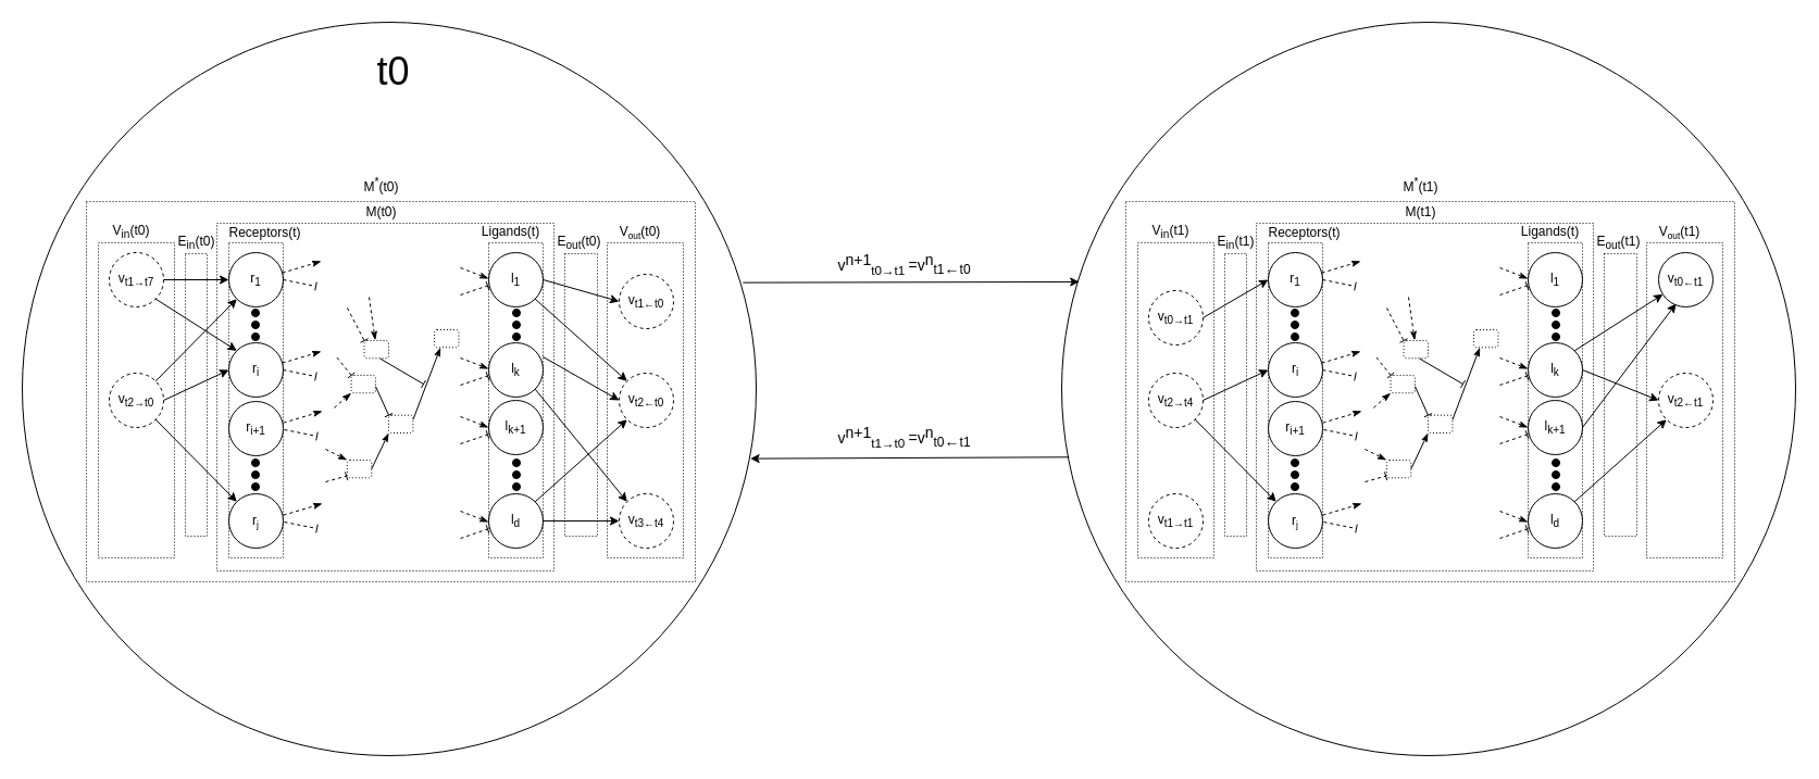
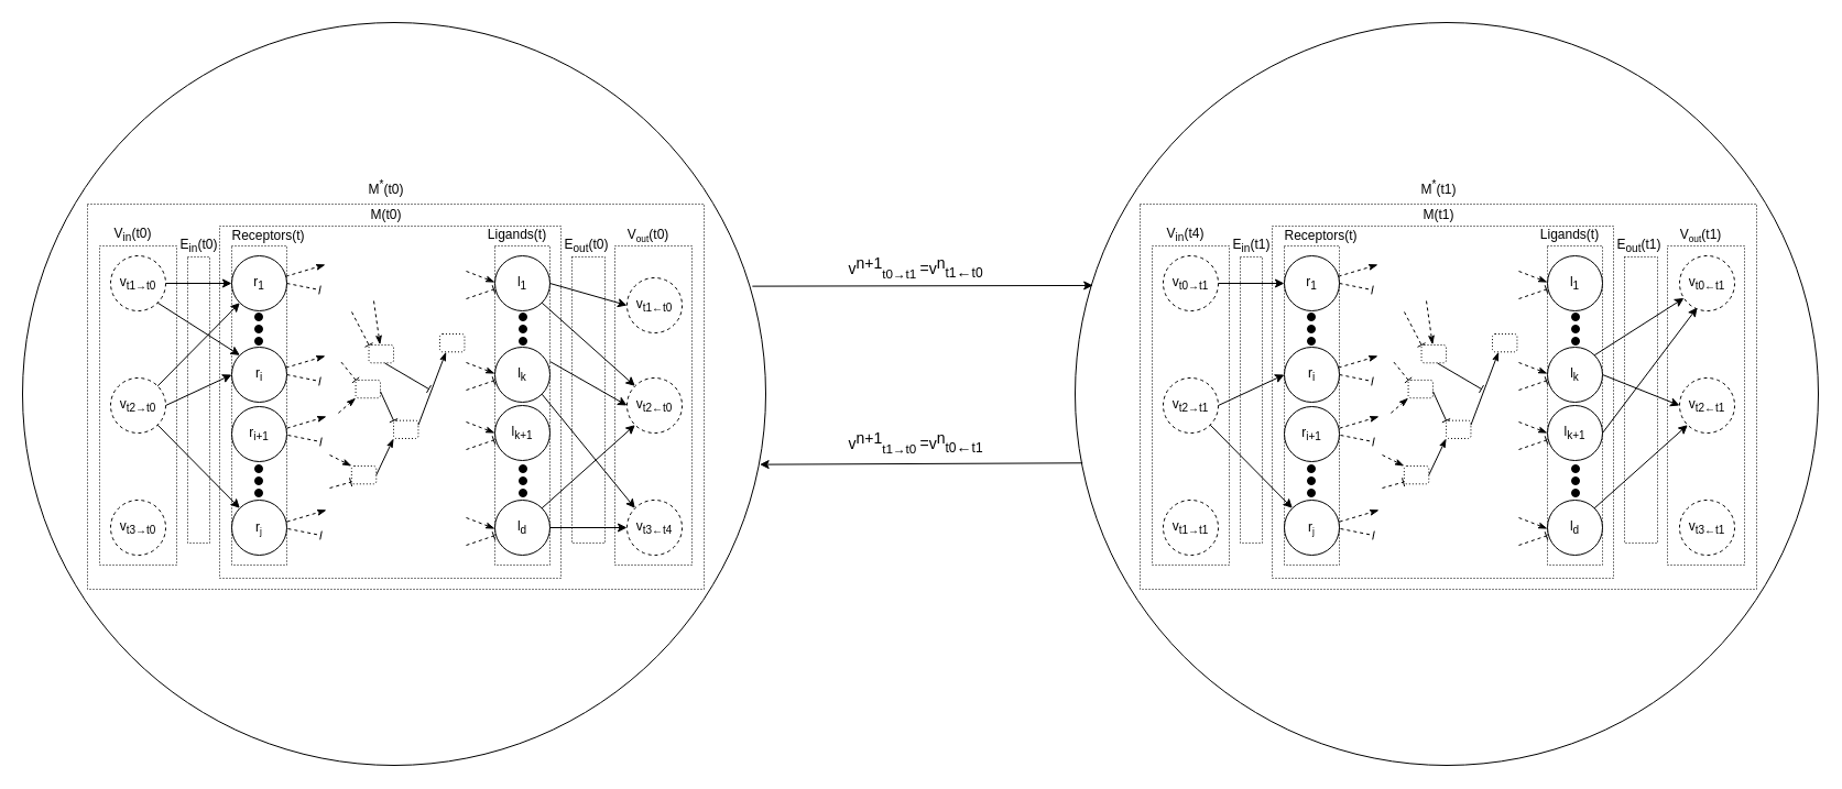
- <mxCell id="93" value="&lt;font style=&quot;font-size: 36px;&quot;&gt;t0&lt;/font&gt;" style="text;html=1;align=center;verticalAlign=middle;resizable=0;points=[];autosize=1;strokeColor=none;fillColor=none;" vertex="1" parent="1"><mxGeometry x="336" y="35" width="50" height="60" as="geometry" /></mxCell>
- <mxCell id="119" value="V&lt;sub&gt;in&lt;/sub&gt;(t1)" style="text;html=1;align=center;verticalAlign=middle;resizable=0;points=[];autosize=1;strokeColor=none;fillColor=none;" vertex="1" parent="1"><mxGeometry x="1046" y="198" width="60" height="30" as="geometry" /></mxCell>
+ <mxCell id="119" value="V&lt;sub&gt;in&lt;/sub&gt;(t4)" style="text;html=1;align=center;verticalAlign=middle;resizable=0;points=[];autosize=1;strokeColor=none;fillColor=none;" vertex="1" parent="1"><mxGeometry x="1046" y="198" width="60" height="30" as="geometry" /></mxCell>
- <mxCell id="25" value="&lt;span style=&quot;font-size: 12px;&quot;&gt;v&lt;/span&gt;&lt;sub&gt;t1&lt;span style=&quot;font-size: 10px;&quot;&gt;→t7&lt;/span&gt;&lt;/sub&gt;" style="ellipse;whiteSpace=wrap;html=1;aspect=fixed;fillColor=none;dashed=1;" vertex="1" parent="1"><mxGeometry x="100" y="232" width="50" height="50" as="geometry" /></mxCell>
+ <mxCell id="25" value="&lt;span style=&quot;font-size: 12px;&quot;&gt;v&lt;/span&gt;&lt;sub&gt;t1&lt;span style=&quot;font-size: 10px;&quot;&gt;→t0&lt;/span&gt;&lt;/sub&gt;" style="ellipse;whiteSpace=wrap;html=1;aspect=fixed;fillColor=none;dashed=1;" vertex="1" parent="1"><mxGeometry x="100" y="232" width="50" height="50" as="geometry" /></mxCell>
- <mxCell id="114" value="v&lt;sub&gt;t0&lt;span style=&quot;font-size: 10px;&quot;&gt;←t1&lt;/span&gt;&lt;/sub&gt;" style="ellipse;whiteSpace=wrap;html=1;aspect=fixed;fillColor=none;dashed=0;" vertex="1" parent="1"><mxGeometry x="1525" y="232" width="50" height="50" as="geometry" /></mxCell>
+ <mxCell id="114" value="v&lt;sub&gt;t0&lt;span style=&quot;font-size: 10px;&quot;&gt;←t1&lt;/span&gt;&lt;/sub&gt;" style="ellipse;whiteSpace=wrap;html=1;aspect=fixed;fillColor=none;dashed=1;" vertex="1" parent="1"><mxGeometry x="1525" y="232" width="50" height="50" as="geometry" /></mxCell>
- <mxCell id="110" value="&lt;span style=&quot;font-size: 12px;&quot;&gt;v&lt;/span&gt;&lt;sub&gt;t0&lt;span style=&quot;font-size: 10px;&quot;&gt;→t1&lt;/span&gt;&lt;/sub&gt;" style="ellipse;whiteSpace=wrap;html=1;aspect=fixed;fillColor=none;dashed=1;" vertex="1" parent="1"><mxGeometry x="1056" y="267" width="50" height="50" as="geometry" /></mxCell>
+ <mxCell id="110" value="&lt;span style=&quot;font-size: 12px;&quot;&gt;v&lt;/span&gt;&lt;sub&gt;t0&lt;span style=&quot;font-size: 10px;&quot;&gt;→t1&lt;/span&gt;&lt;/sub&gt;" style="ellipse;whiteSpace=wrap;html=1;aspect=fixed;fillColor=none;dashed=1;" vertex="1" parent="1"><mxGeometry x="1056" y="232" width="50" height="50" as="geometry" /></mxCell>
- <mxCell id="103" value="v&lt;sub&gt;t2&lt;span style=&quot;font-size: 10px;&quot;&gt;→t4&lt;/span&gt;&lt;/sub&gt;" style="ellipse;whiteSpace=wrap;html=1;aspect=fixed;fillColor=none;dashed=1;" vertex="1" parent="1"><mxGeometry x="1056" y="343" width="50" height="50" as="geometry" /></mxCell>
+ <mxCell id="103" value="v&lt;sub&gt;t2&lt;span style=&quot;font-size: 10px;&quot;&gt;→t1&lt;/span&gt;&lt;/sub&gt;" style="ellipse;whiteSpace=wrap;html=1;aspect=fixed;fillColor=none;dashed=1;" vertex="1" parent="1"><mxGeometry x="1056" y="343" width="50" height="50" as="geometry" /></mxCell>
+ <mxCell id="27" value="v&lt;sub&gt;t3&lt;span style=&quot;font-size: 10px;&quot;&gt;→t0&lt;/span&gt;&lt;/sub&gt;" style="ellipse;whiteSpace=wrap;html=1;aspect=fixed;fillColor=none;dashed=1;" vertex="1" parent="1"><mxGeometry x="100" y="454" width="50" height="50" as="geometry" /></mxCell>
+ <mxCell id="116" value="v&lt;sub&gt;t3&lt;span style=&quot;font-size: 10px;&quot;&gt;←t1&lt;/span&gt;&lt;/sub&gt;" style="ellipse;whiteSpace=wrap;html=1;aspect=fixed;fillColor=none;dashed=1;" vertex="1" parent="1"><mxGeometry x="1525" y="454" width="50" height="50" as="geometry" /></mxCell>
